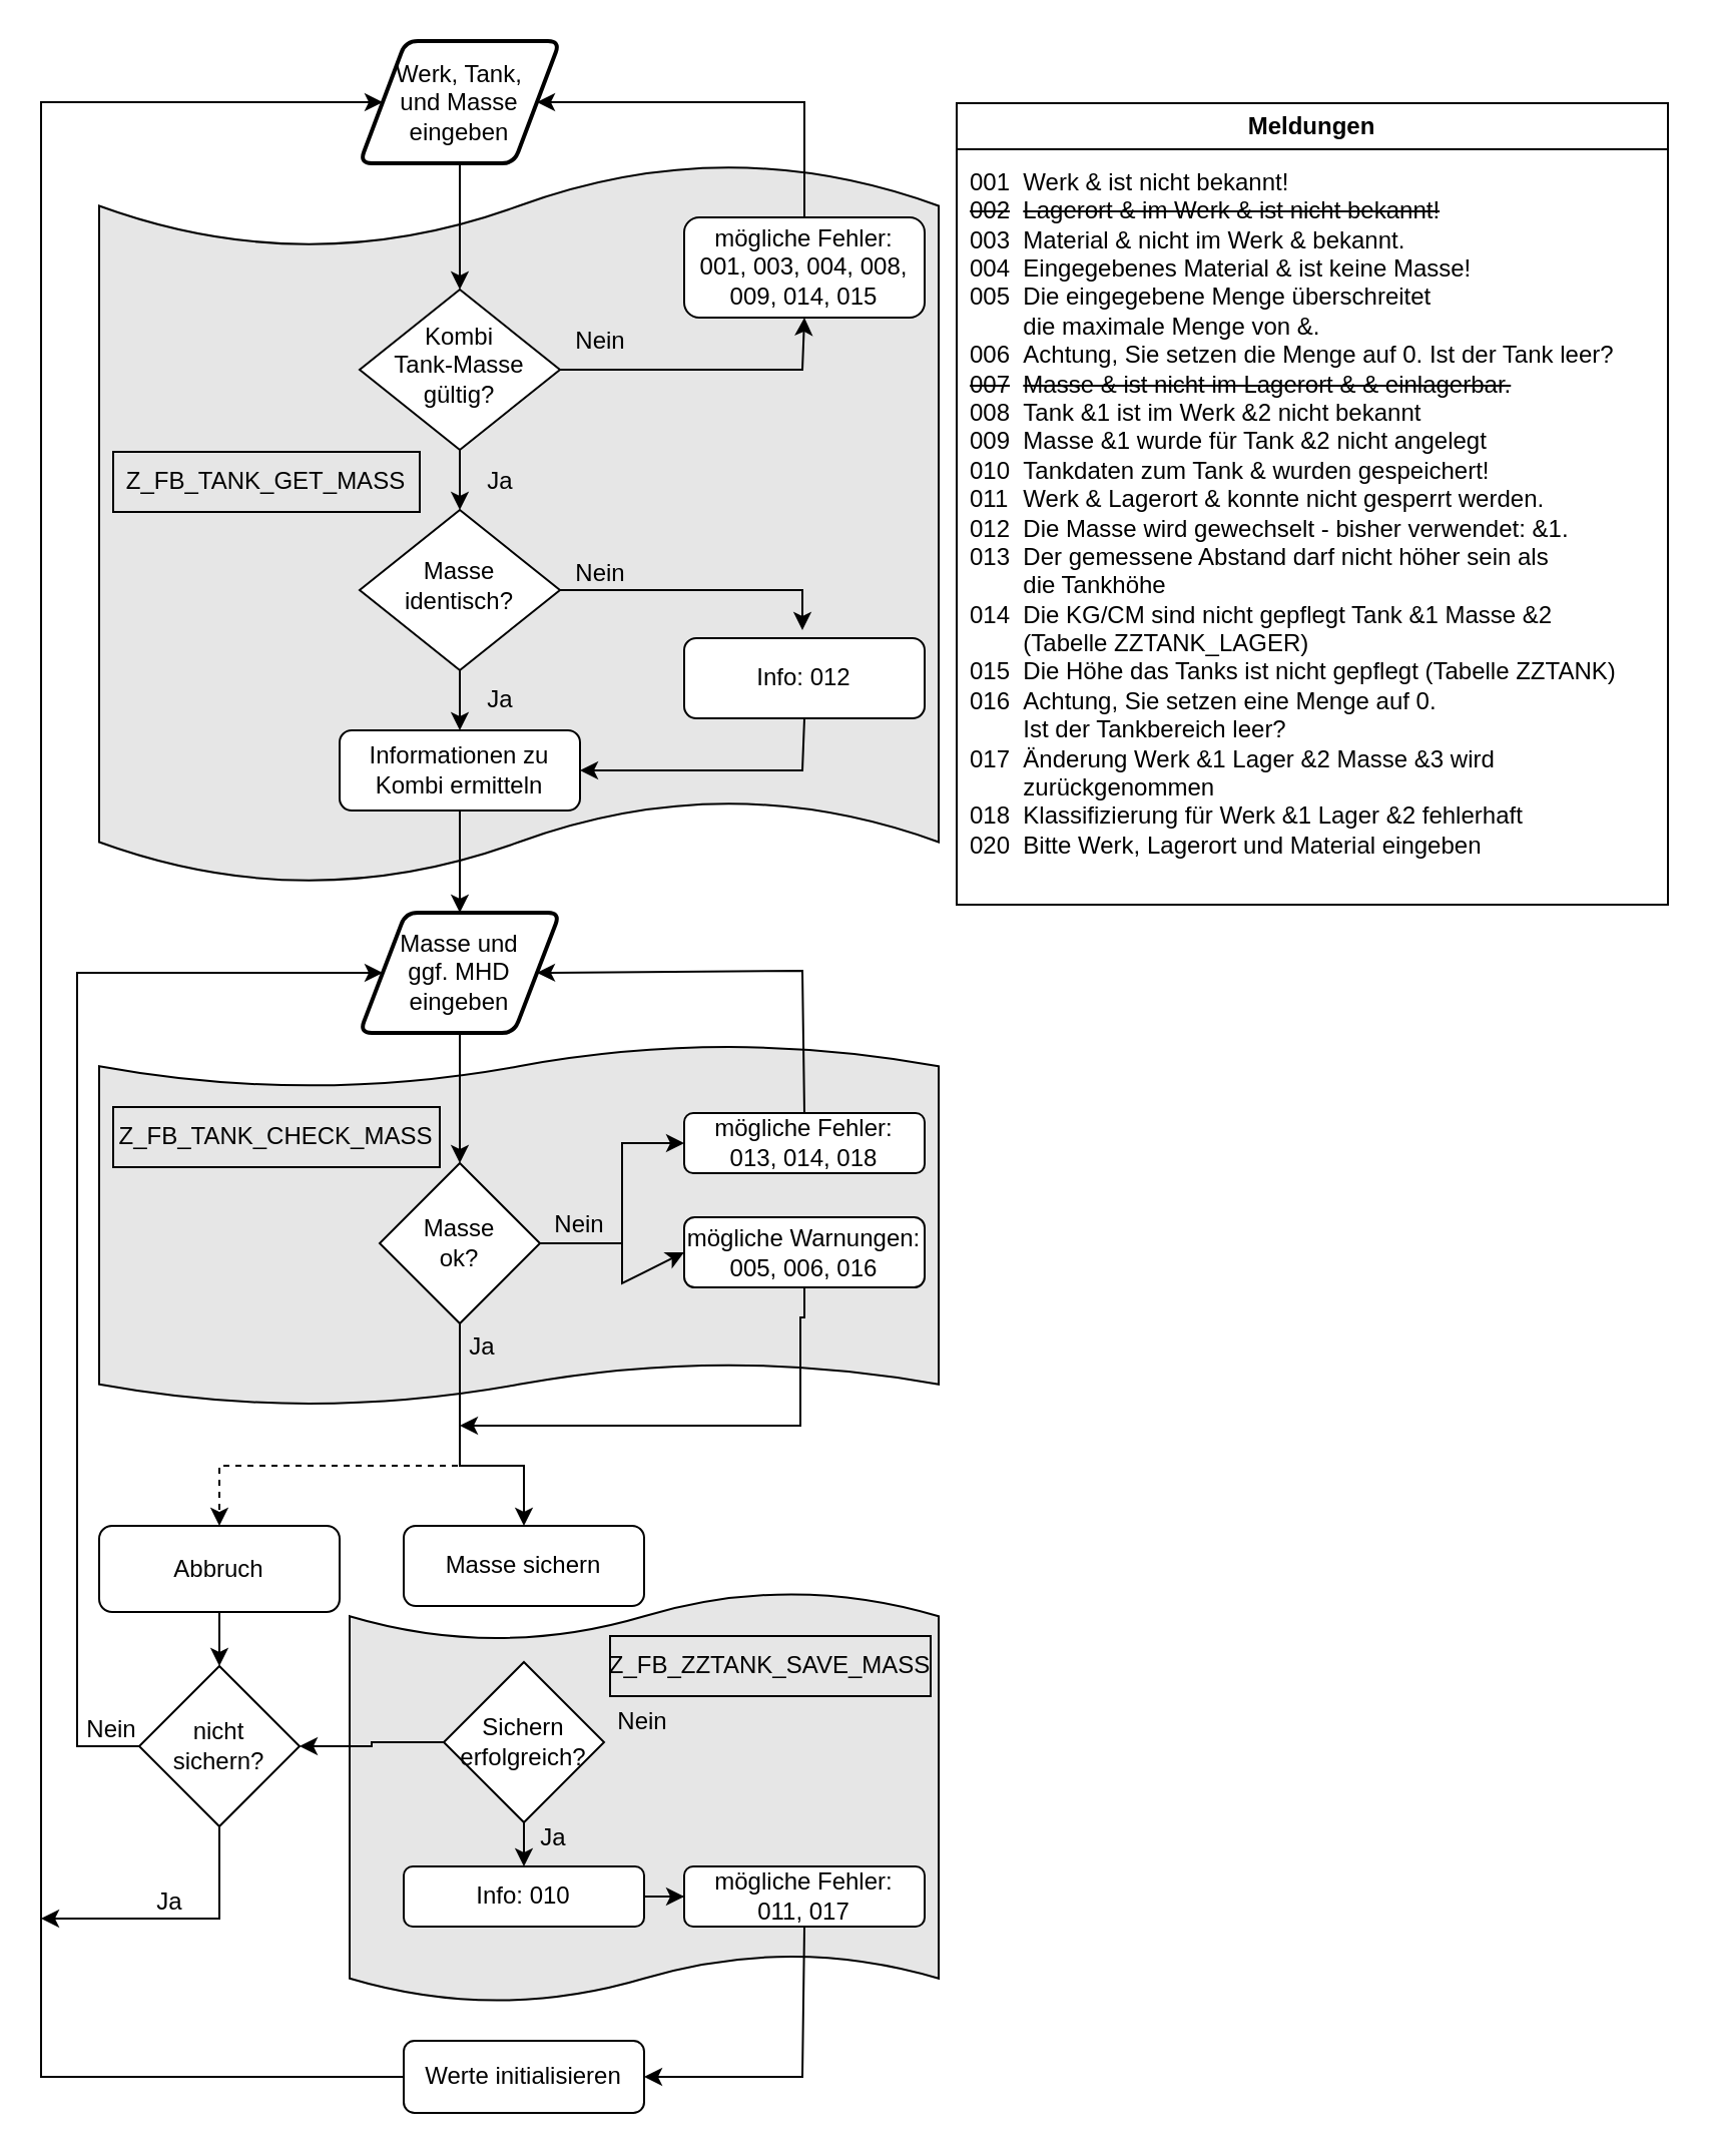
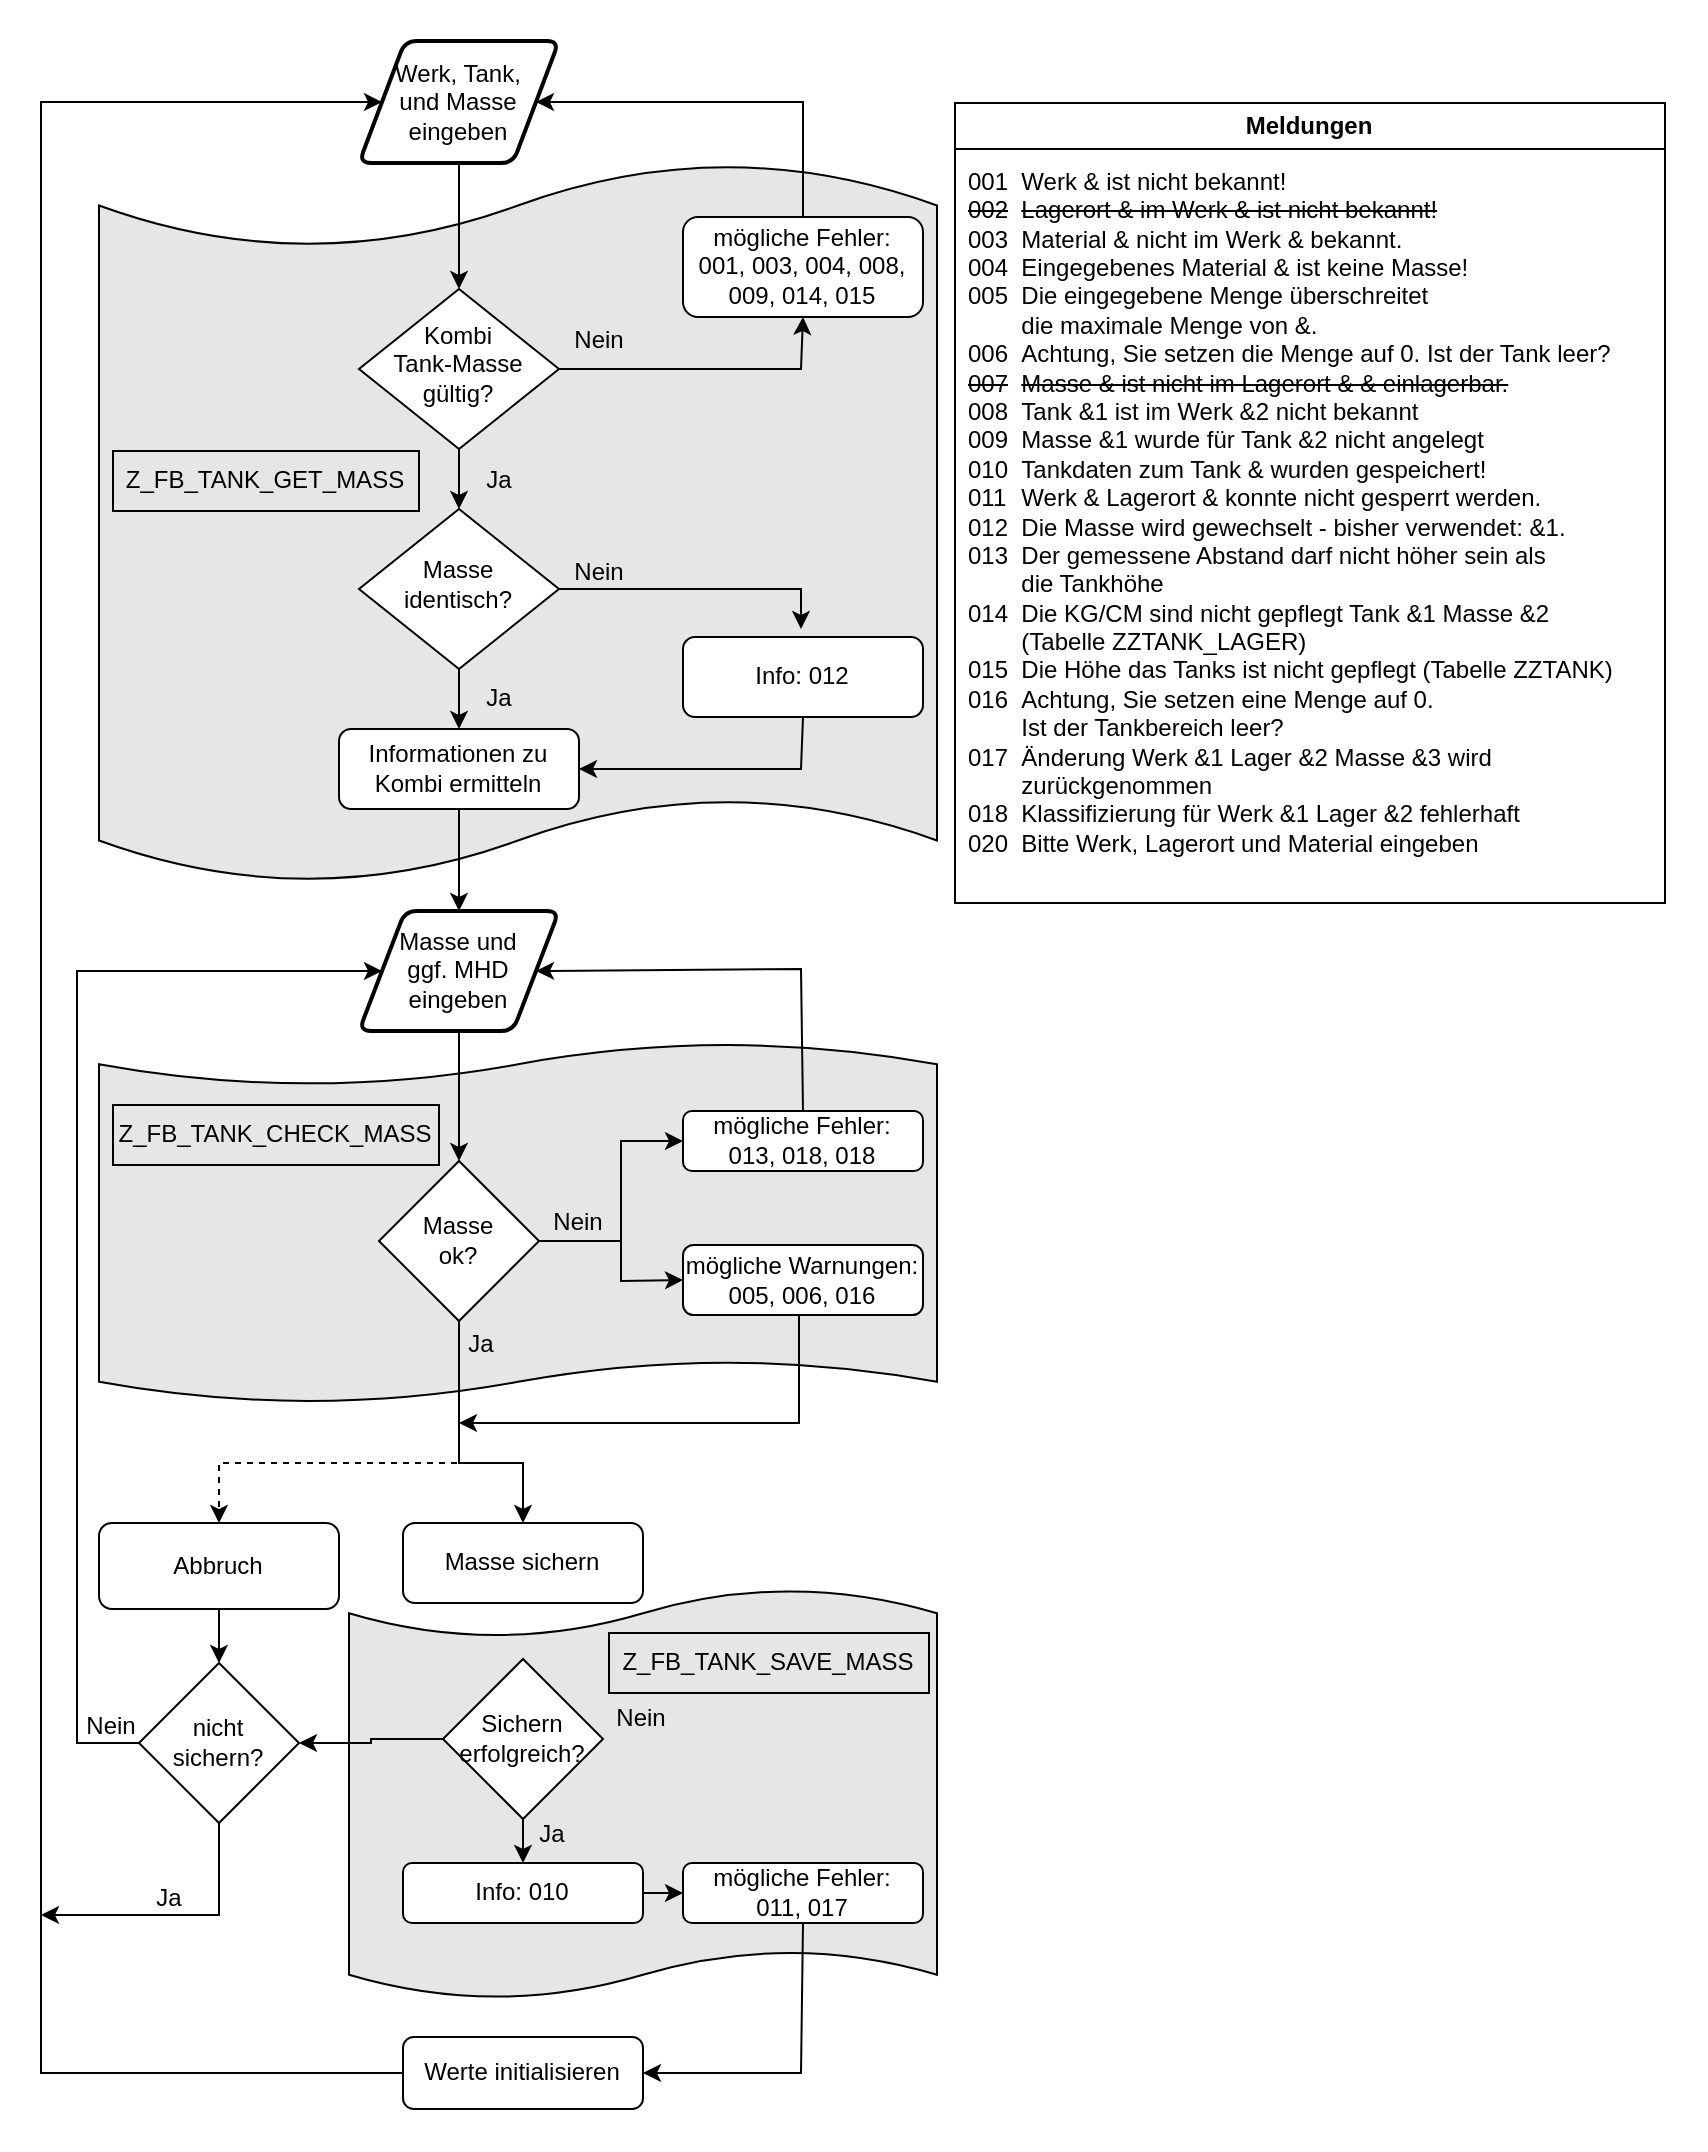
- <mxCell id="25" value="mögliche Fehler:&lt;br&gt;013, 014, 018" style="rounded=1;whiteSpace=wrap;html=1;" parent="1" vertex="1"><mxGeometry x="341" y="555" width="120" height="30" as="geometry" /></mxCell>
+ <mxCell id="25" value="mögliche Fehler:&lt;br&gt;013, 018, 018" style="rounded=1;whiteSpace=wrap;html=1;" parent="1" vertex="1"><mxGeometry x="341" y="555" width="120" height="30" as="geometry" /></mxCell>
- <mxCell id="29" value="mögliche Warnungen: &lt;br&gt;005, 006, 016" style="rounded=1;whiteSpace=wrap;html=1;" parent="1" vertex="1"><mxGeometry x="341" y="607" width="120" height="35" as="geometry" /></mxCell>
+ <mxCell id="29" value="mögliche Warnungen: &lt;br&gt;005, 006, 016" style="rounded=1;whiteSpace=wrap;html=1;" parent="1" vertex="1"><mxGeometry x="341" y="622" width="120" height="35" as="geometry" /></mxCell>
- <mxCell id="58" value="Z_FB_ZZTANK_SAVE_MASS" style="text;html=1;strokeColor=default;fillColor=none;align=center;verticalAlign=middle;whiteSpace=wrap;rounded=0;fontColor=default;" parent="1" vertex="1"><mxGeometry x="304" y="816" width="160" height="30" as="geometry" /></mxCell>
+ <mxCell id="58" value="Z_FB_TANK_SAVE_MASS" style="text;html=1;strokeColor=default;fillColor=none;align=center;verticalAlign=middle;whiteSpace=wrap;rounded=0;fontColor=default;" parent="1" vertex="1"><mxGeometry x="304" y="816" width="160" height="30" as="geometry" /></mxCell>
